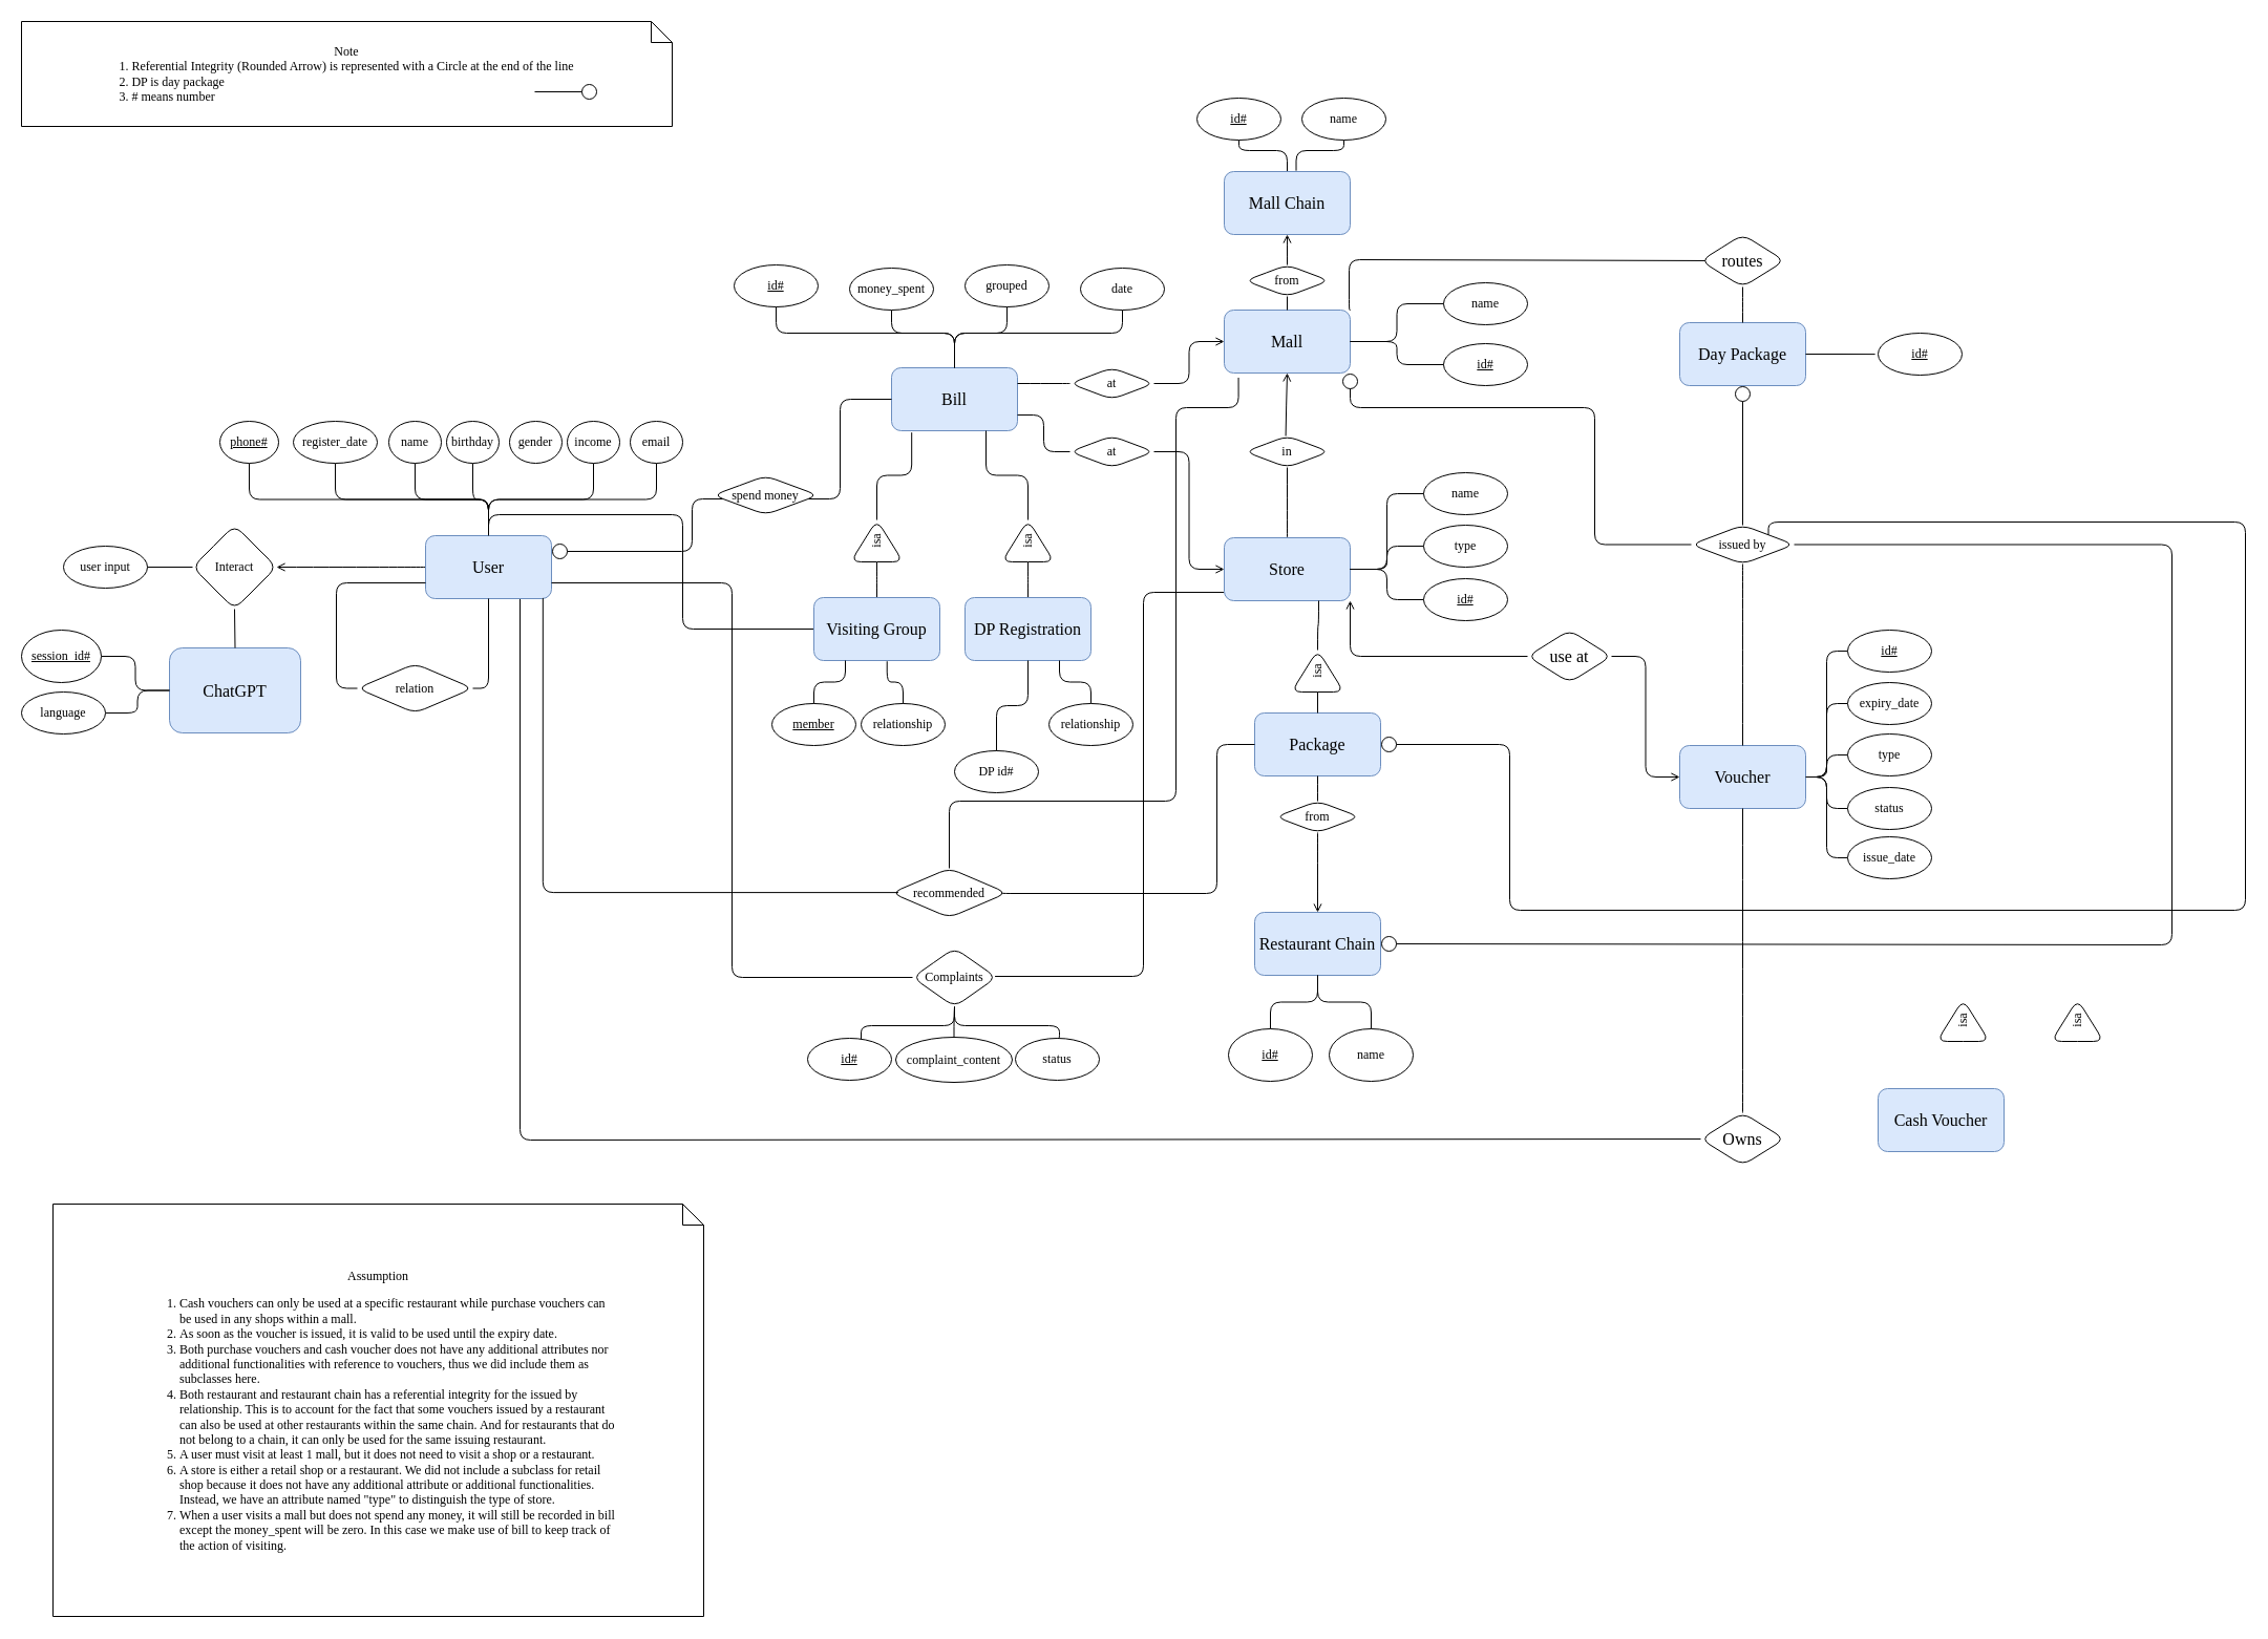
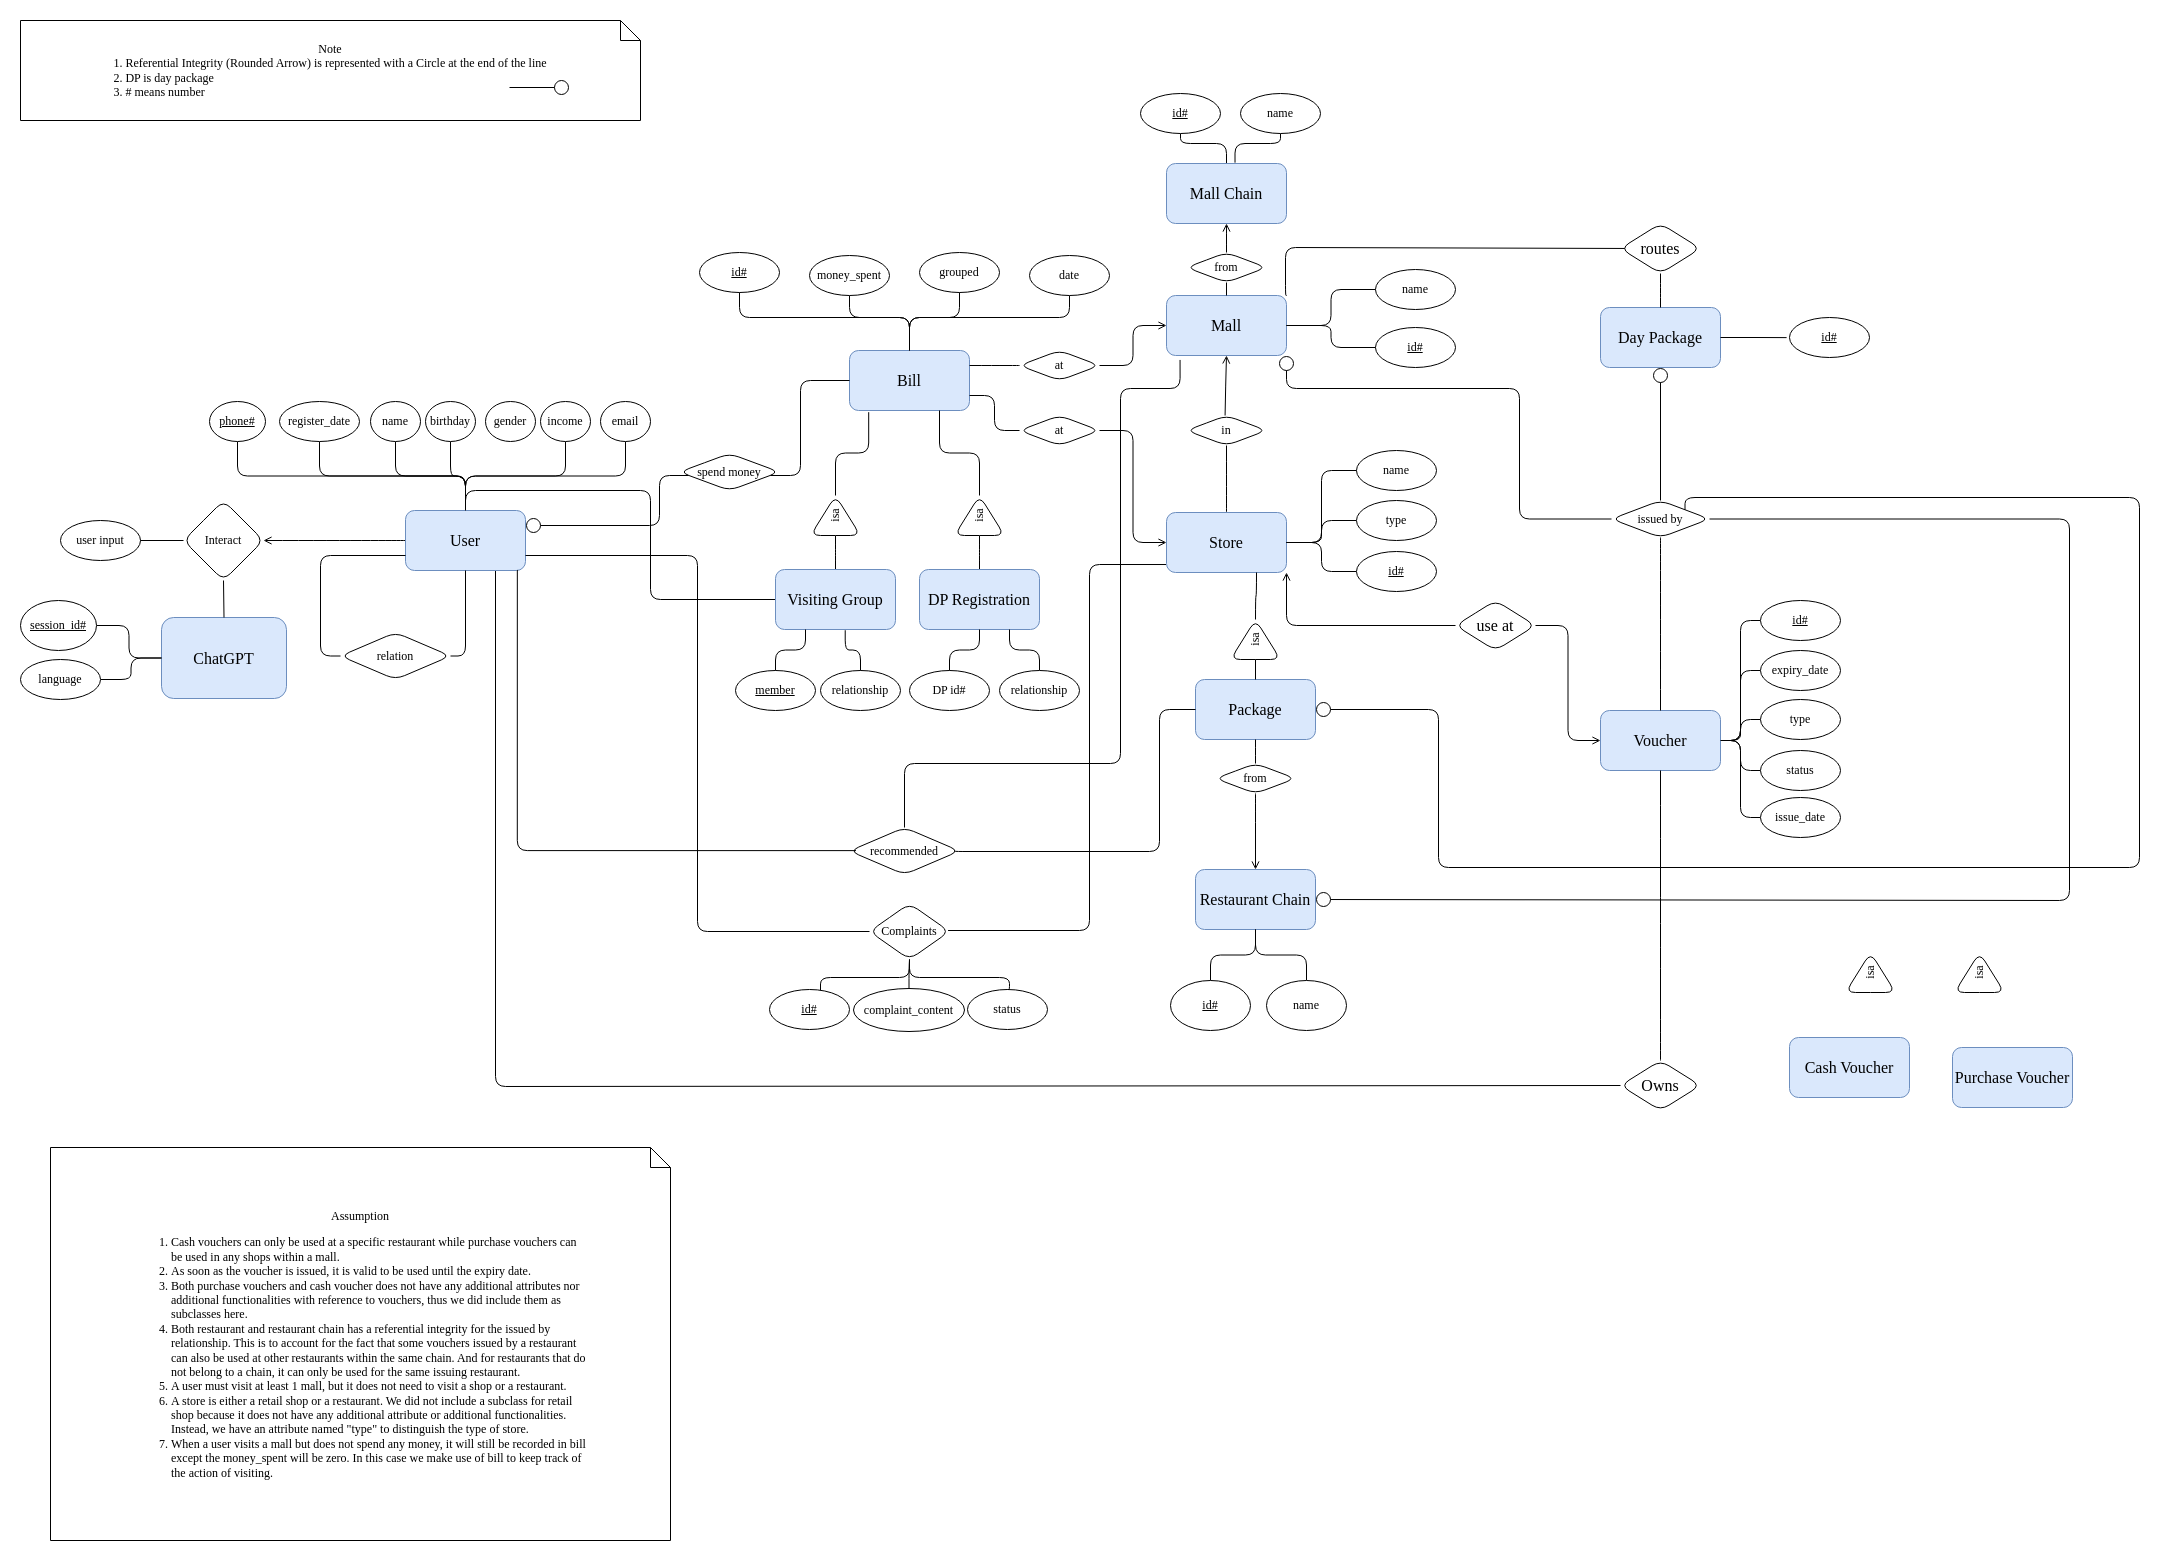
- <mxCell id="96" value="DP id#" style="ellipse;whiteSpace=wrap;html=1;rounded=1;fontFamily=IBM Plex Mono;fontSource=https%3A%2F%2Ffonts.googleapis.com%2Fcss%3Ffamily%3DIBM%2BPlex%2BMono;" vertex="1" parent="1"><mxGeometry x="909" y="715" width="80" height="40" as="geometry" /></mxCell>
+ <mxCell id="96" value="DP id#" style="ellipse;whiteSpace=wrap;html=1;rounded=1;fontFamily=IBM Plex Mono;fontSource=https%3A%2F%2Ffonts.googleapis.com%2Fcss%3Ffamily%3DIBM%2BPlex%2BMono;" vertex="1" parent="1"><mxGeometry x="909" y="670" width="80" height="40" as="geometry" /></mxCell>
+ <mxCell id="149" value="Purchase Voucher" style="rounded=1;whiteSpace=wrap;html=1;fontSize=16;fillColor=#dae8fc;strokeColor=#6c8ebf;fontFamily=IBM Plex Mono;fontSource=https%3A%2F%2Ffonts.googleapis.com%2Fcss%3Ffamily%3DIBM%2BPlex%2BMono;" vertex="1" parent="1"><mxGeometry x="1952" y="1047" width="120" height="60" as="geometry" /></mxCell>
